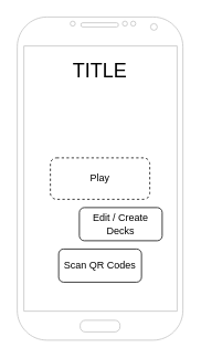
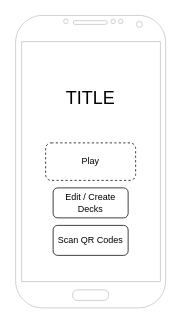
- <mxCell id="6" value="TITLE" style="text;html=1;strokeColor=none;fillColor=none;align=center;verticalAlign=middle;whiteSpace=wrap;rounded=0;fontSize=24;" vertex="1" parent="1"><mxGeometry x="70" y="65" width="100" height="40" as="geometry" /></mxCell>
+ <mxCell id="6" value="TITLE" style="text;html=1;strokeColor=none;fillColor=none;align=center;verticalAlign=middle;whiteSpace=wrap;rounded=0;fontSize=24;" vertex="1" parent="1"><mxGeometry x="70" y="110" width="100" height="40" as="geometry" /></mxCell>
- <mxCell id="3" value="Edit / Create Decks" style="rounded=1;whiteSpace=wrap;html=1;" vertex="1" parent="1"><mxGeometry x="95" y="250" width="100" height="40" as="geometry" /></mxCell>
+ <mxCell id="3" value="Edit / Create Decks" style="rounded=1;whiteSpace=wrap;html=1;" vertex="1" parent="1"><mxGeometry x="70" y="250" width="100" height="40" as="geometry" /></mxCell>
